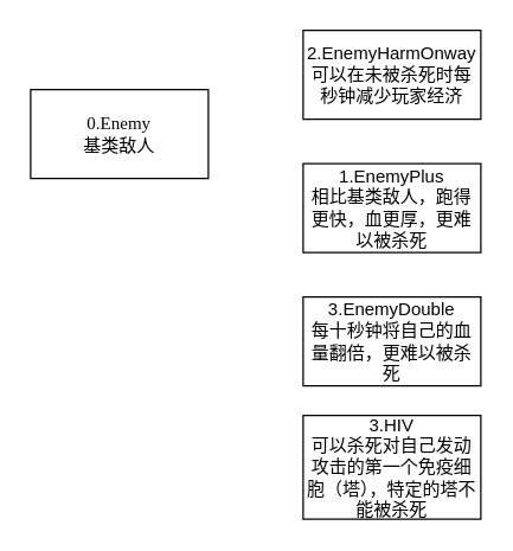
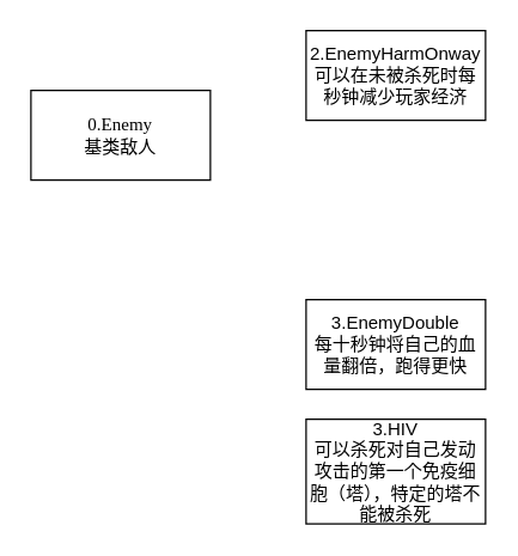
- <mxCell id="4" value="1.EnemyPlus&lt;br&gt;相比基类敌人，跑得更快，血更厚，更难以被杀死" style="rounded=0;whiteSpace=wrap;html=1;" vertex="1" parent="1"><mxGeometry x="204" y="110" width="120" height="60" as="geometry" /></mxCell>
- <mxCell id="5" value="3.EnemyDouble&lt;br&gt;每十秒钟将自己的血量翻倍，更难以被杀死" style="rounded=0;whiteSpace=wrap;html=1;" vertex="1" parent="1"><mxGeometry x="204" y="200" width="120" height="60" as="geometry" /></mxCell>
+ <mxCell id="5" value="3.EnemyDouble&lt;br&gt;每十秒钟将自己的血量翻倍，跑得更快" style="rounded=0;whiteSpace=wrap;html=1;" vertex="1" parent="1"><mxGeometry x="204" y="200" width="120" height="60" as="geometry" /></mxCell>
